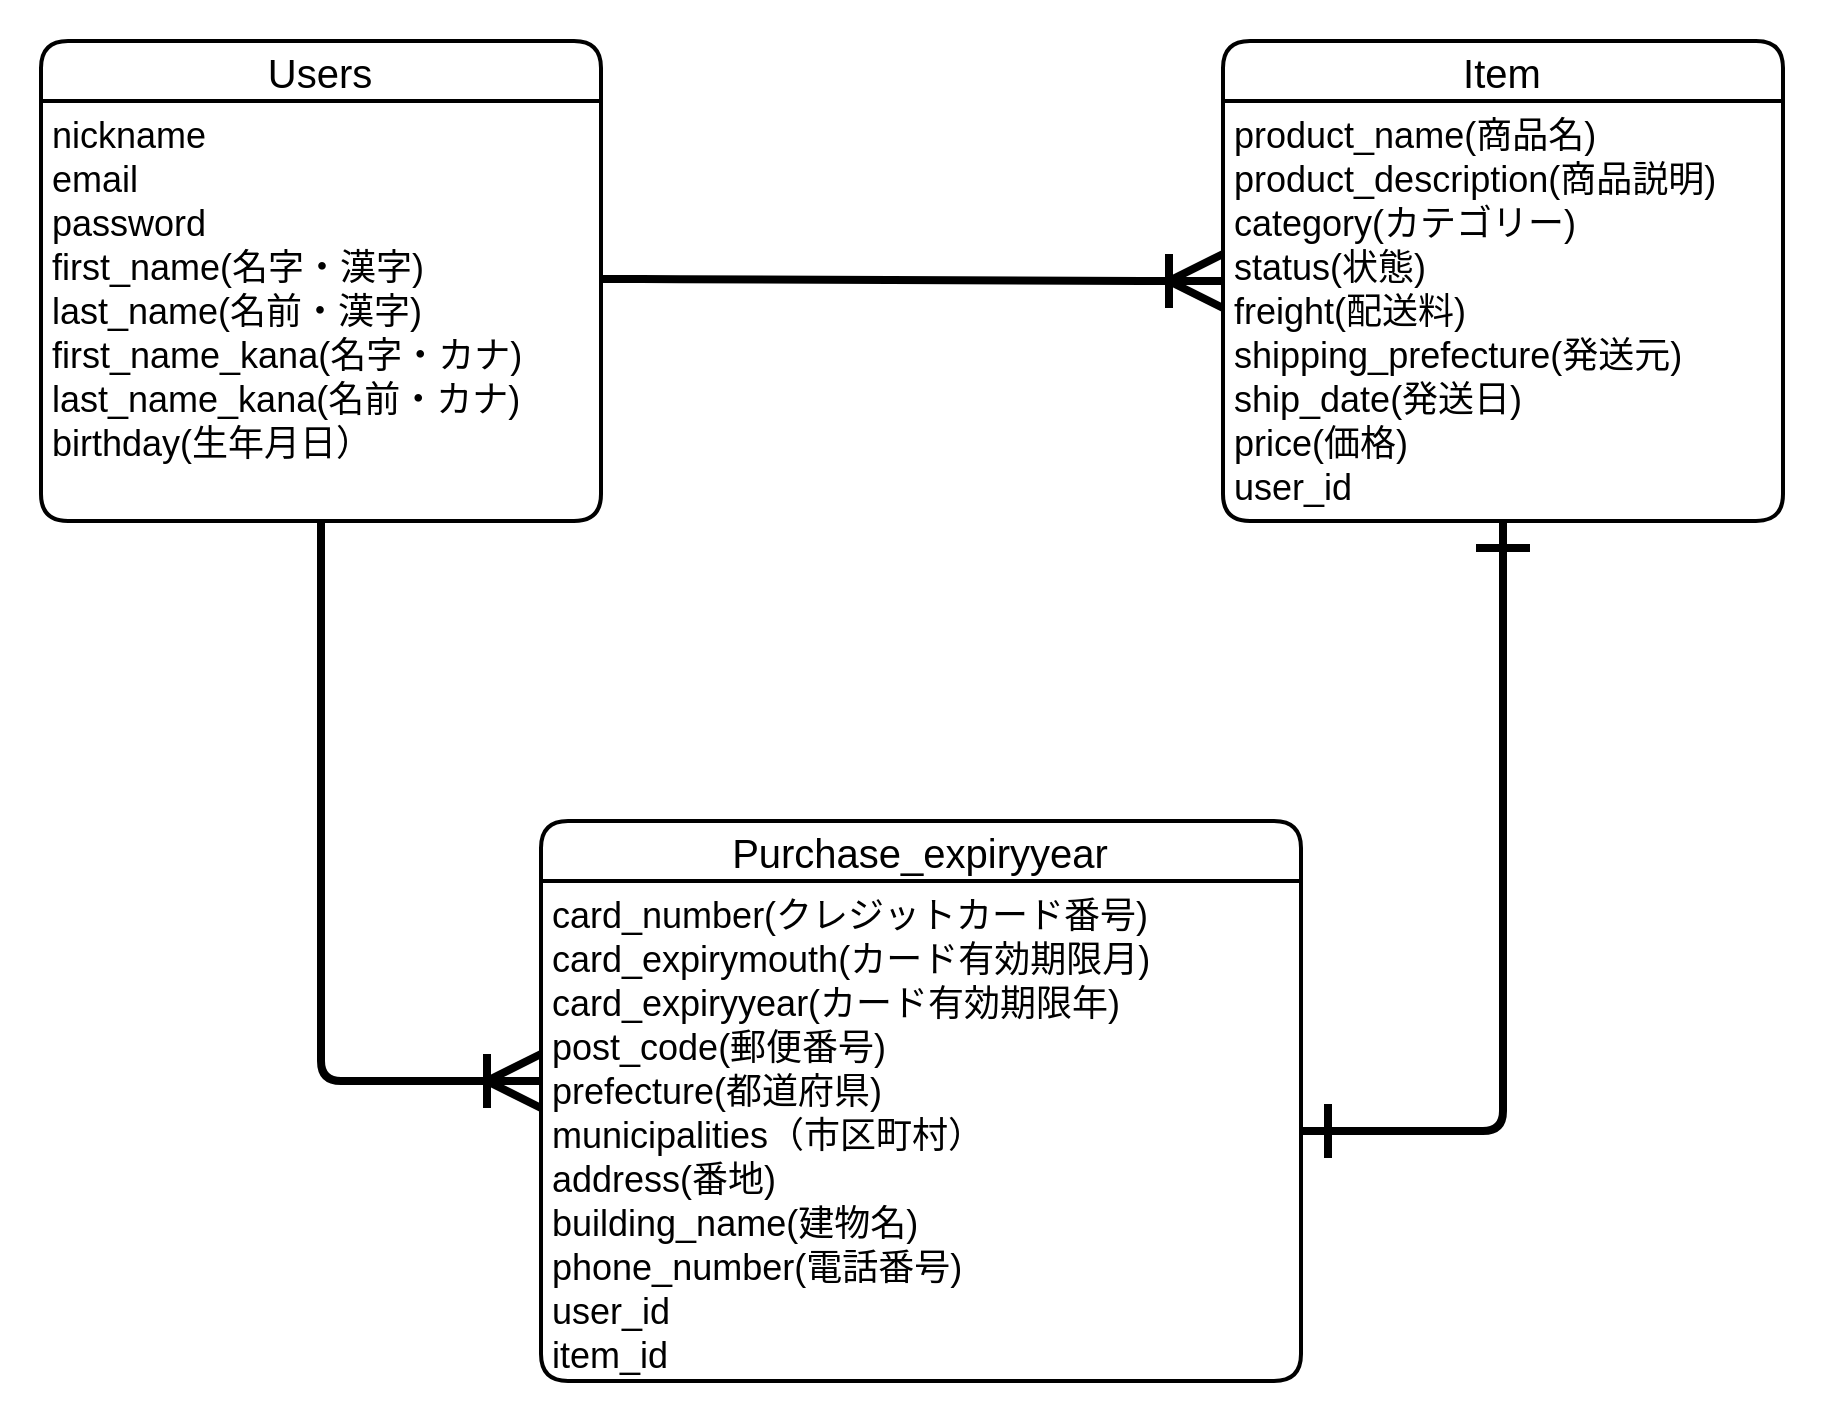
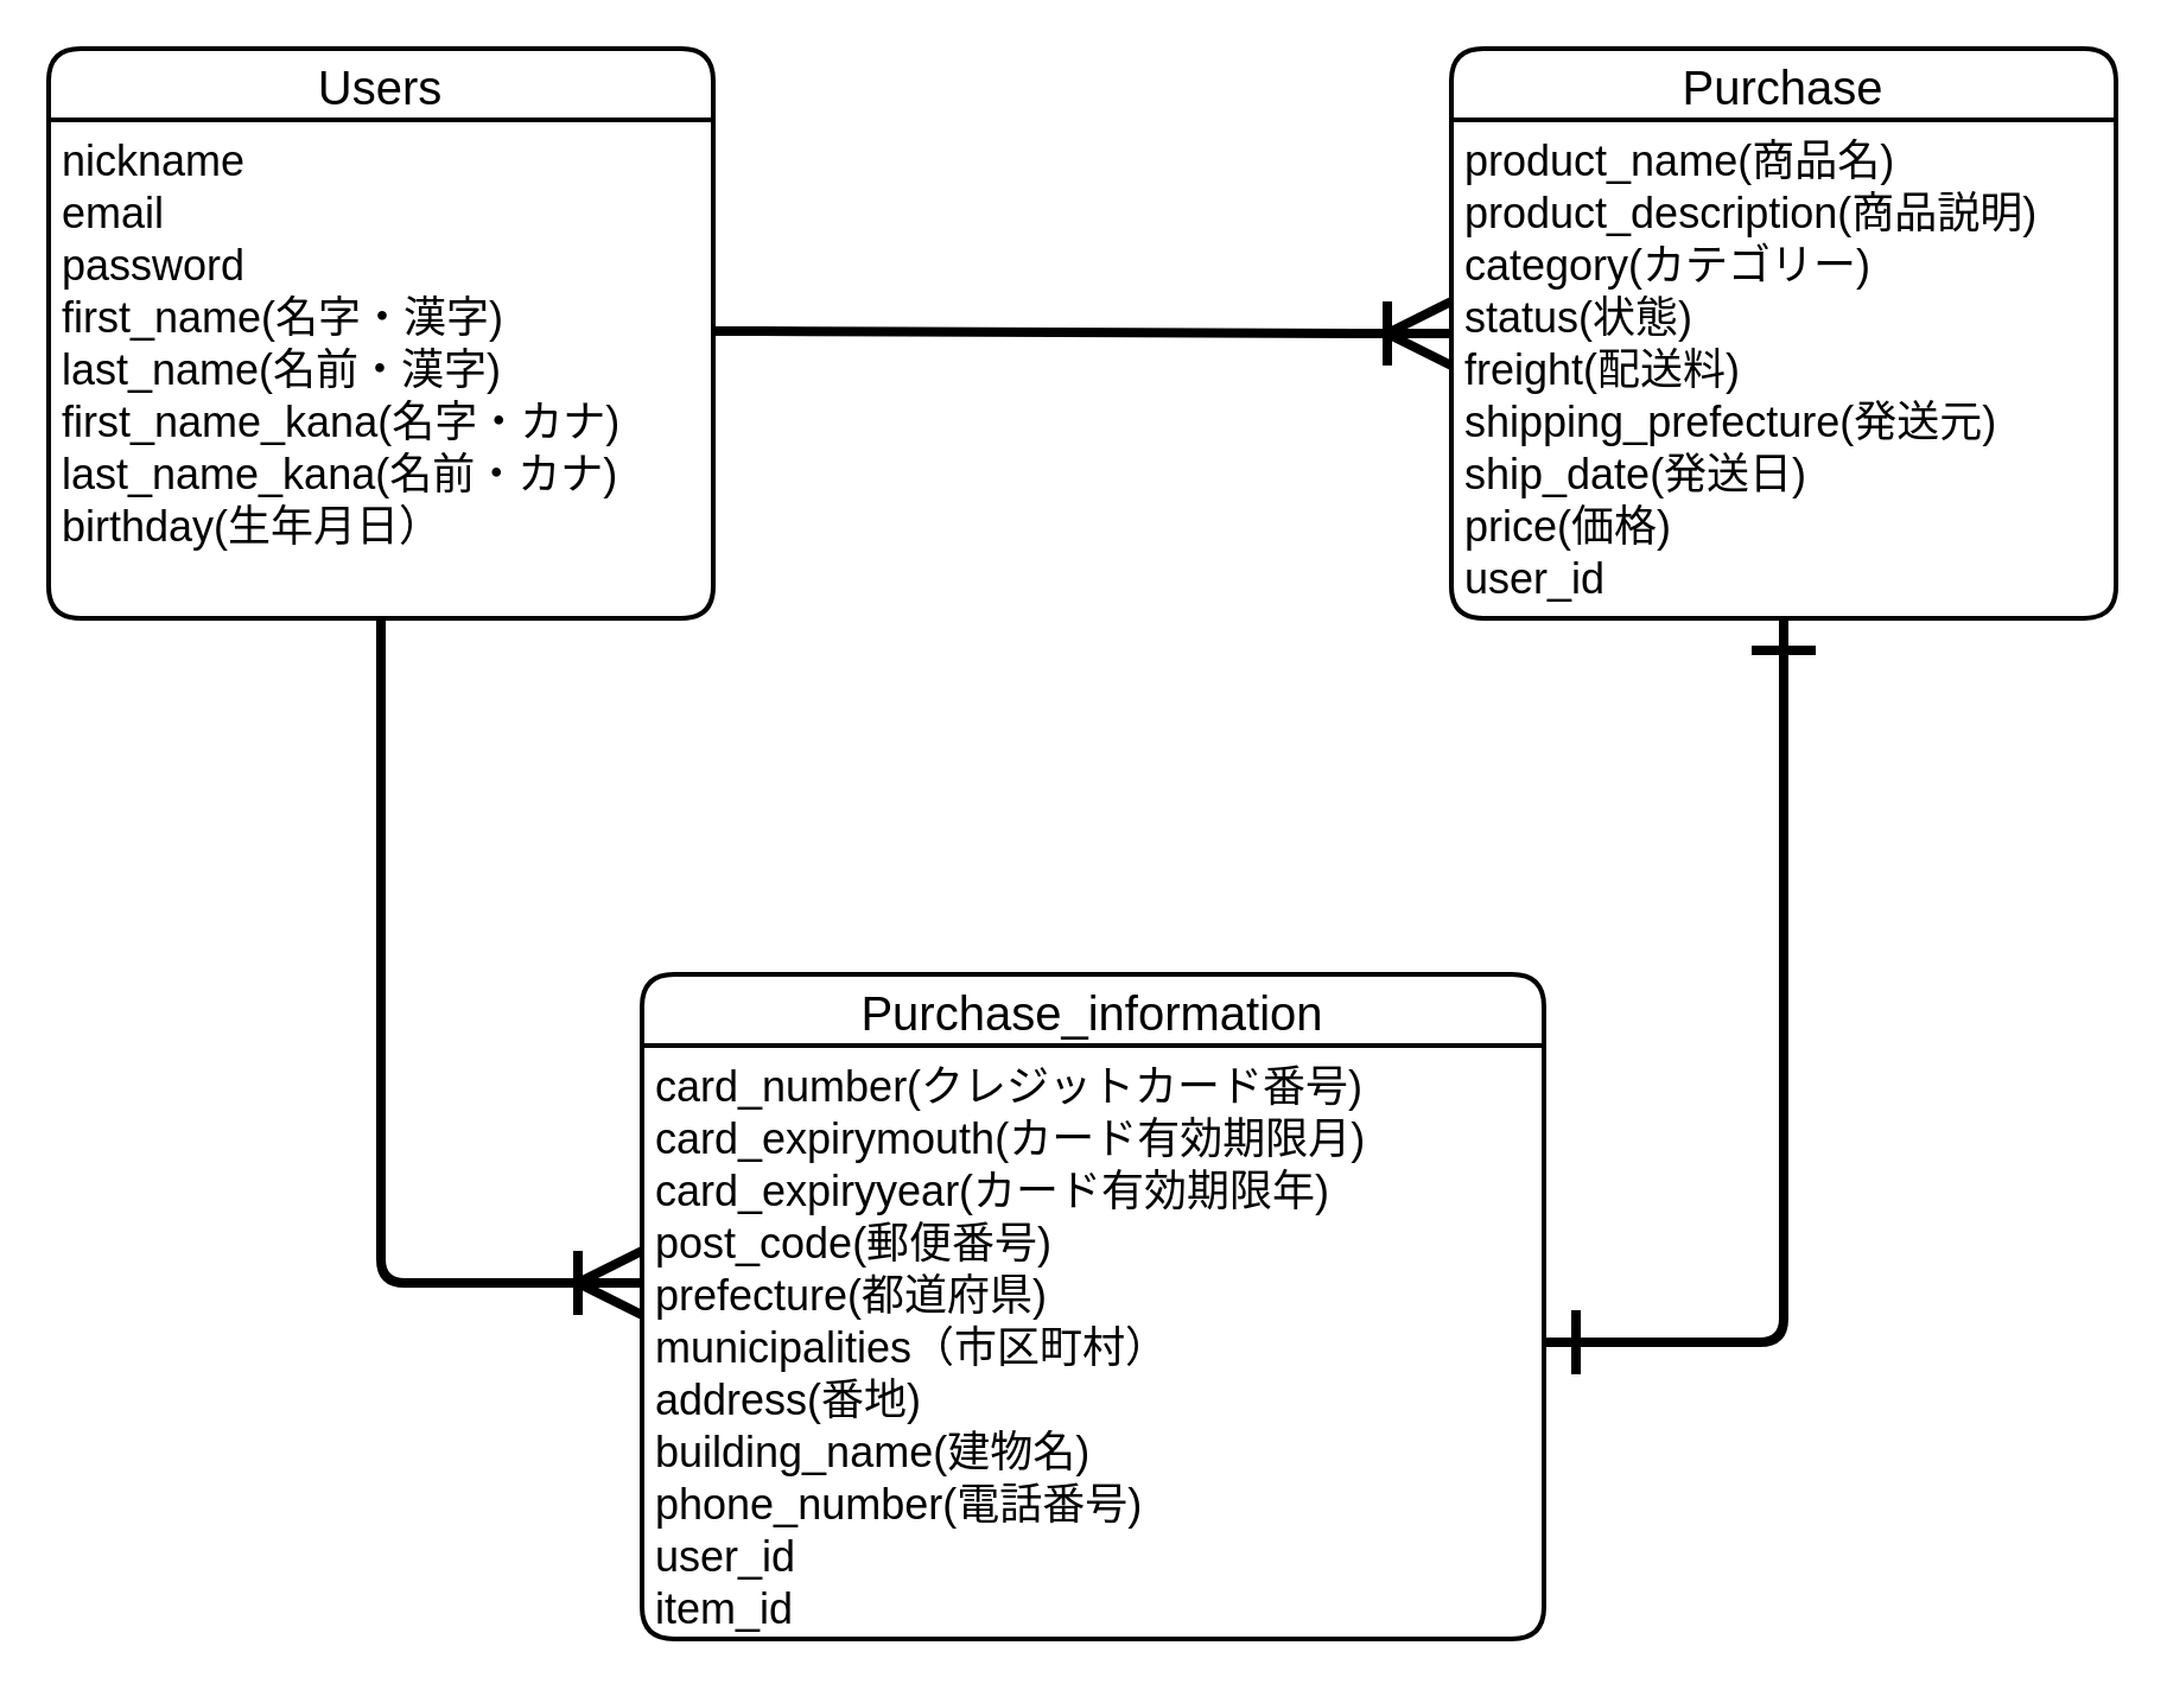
- <mxCell id="4" value="Item" style="swimlane;childLayout=stackLayout;horizontal=1;startSize=30;horizontalStack=0;rounded=1;fontSize=20;fontStyle=0;strokeWidth=2;resizeParent=0;resizeLast=1;shadow=0;dashed=0;align=center;" vertex="1" parent="1"><mxGeometry x="611" y="20" width="280" height="240" as="geometry" /></mxCell>
+ <mxCell id="4" value="Purchase" style="swimlane;childLayout=stackLayout;horizontal=1;startSize=30;horizontalStack=0;rounded=1;fontSize=20;fontStyle=0;strokeWidth=2;resizeParent=0;resizeLast=1;shadow=0;dashed=0;align=center;" vertex="1" parent="1"><mxGeometry x="611" y="20" width="280" height="240" as="geometry" /></mxCell>
- <mxCell id="7" value="Purchase_expiryyear" style="swimlane;childLayout=stackLayout;horizontal=1;startSize=30;horizontalStack=0;rounded=1;fontSize=20;fontStyle=0;strokeWidth=2;resizeParent=0;resizeLast=1;shadow=0;dashed=0;align=center;" vertex="1" parent="1"><mxGeometry x="270" y="410" width="380" height="280" as="geometry" /></mxCell>
+ <mxCell id="7" value="Purchase_information" style="swimlane;childLayout=stackLayout;horizontal=1;startSize=30;horizontalStack=0;rounded=1;fontSize=20;fontStyle=0;strokeWidth=2;resizeParent=0;resizeLast=1;shadow=0;dashed=0;align=center;" vertex="1" parent="1"><mxGeometry x="270" y="410" width="380" height="280" as="geometry" /></mxCell>
